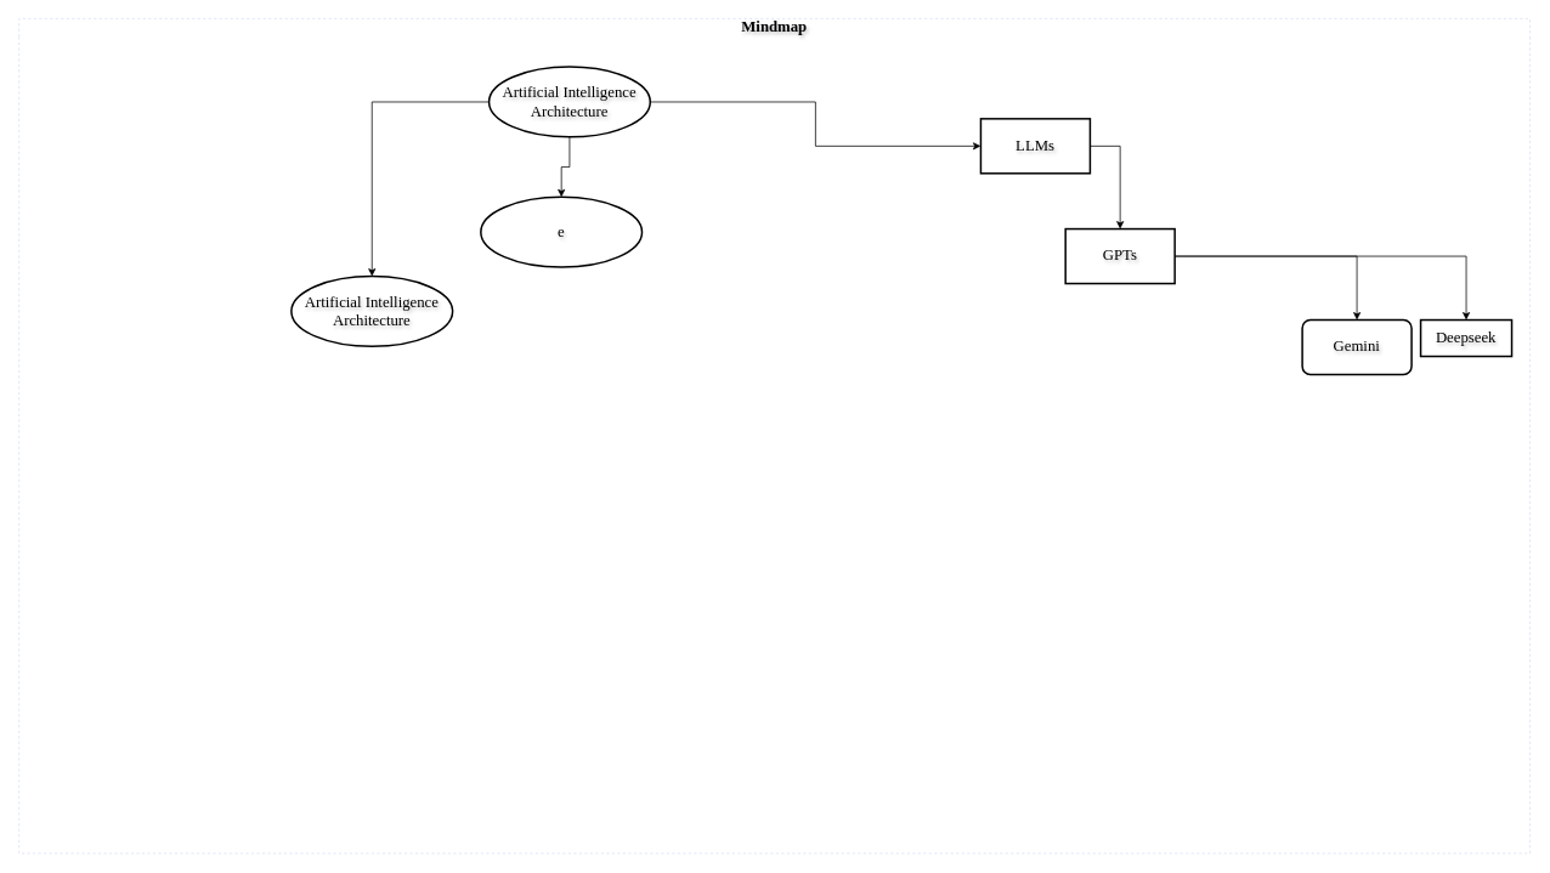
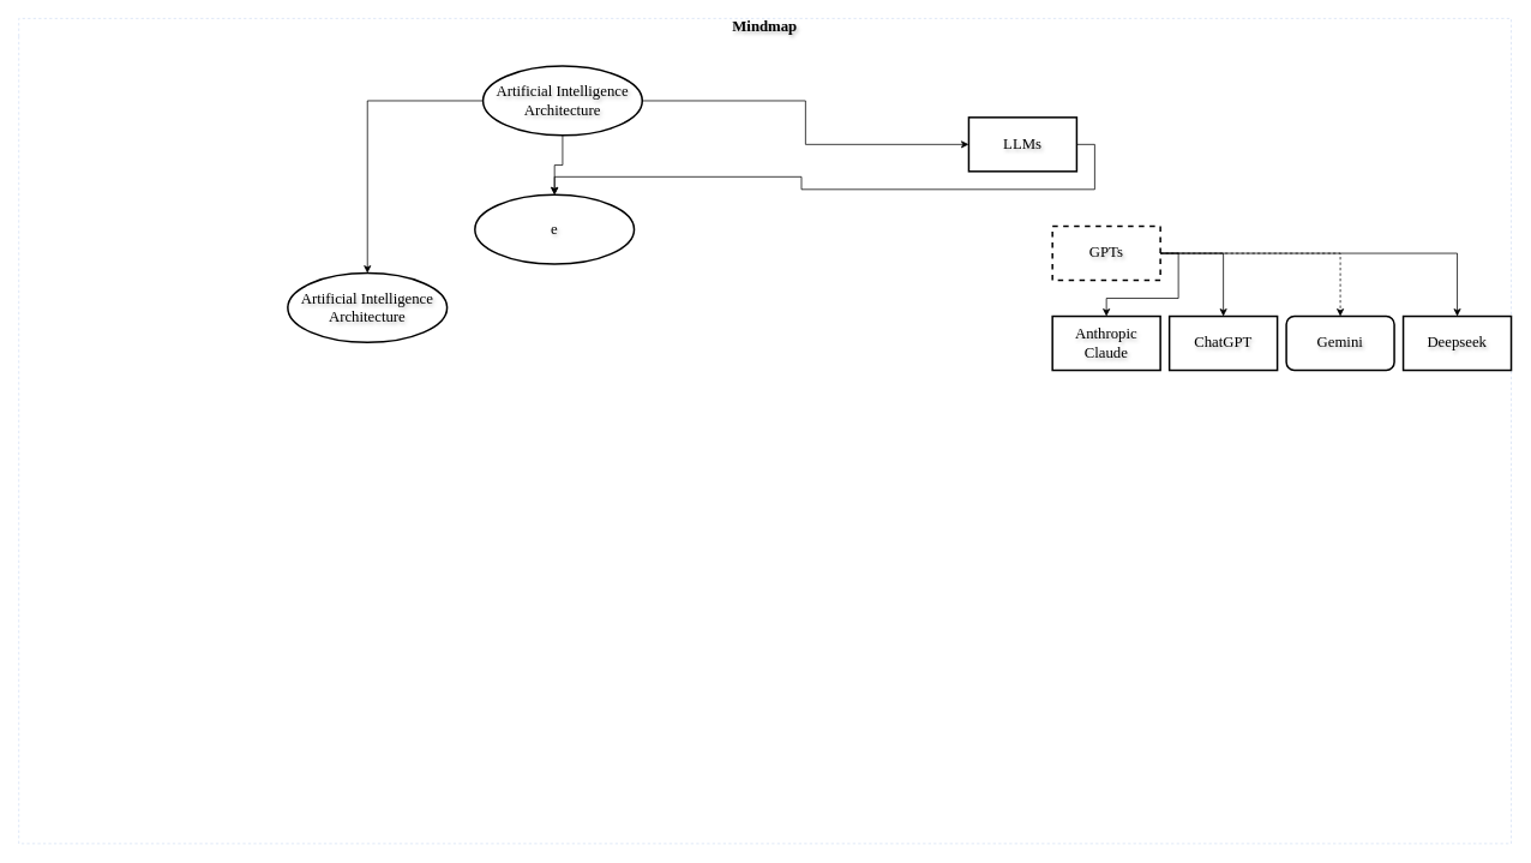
- <mxCell id="6" value="" style="edgeStyle=orthogonalEdgeStyle;rounded=0;orthogonalLoop=1;jettySize=auto;html=1;exitX=1;exitY=0.5;exitDx=0;exitDy=0;fontFamily=Georgia;fontSize=17;labelBackgroundColor=none;textShadow=1;labelBorderColor=none;" edge="1" target="7" source="5" parent="2"><mxGeometry relative="1" as="geometry"><mxPoint x="343" y="9" as="sourcePoint" /></mxGeometry></mxCell>
+ <mxCell id="6" value="" style="edgeStyle=orthogonalEdgeStyle;rounded=0;orthogonalLoop=1;jettySize=auto;html=1;exitX=1;exitY=0.5;exitDx=0;exitDy=0;fontFamily=Georgia;fontSize=17;labelBackgroundColor=none;textShadow=1;labelBorderColor=none;" edge="1" target="17" source="5" parent="2"><mxGeometry relative="1" as="geometry"><mxPoint x="343" y="9" as="sourcePoint" /></mxGeometry></mxCell>
- <mxCell id="7" value="GPTs" style="html=1;strokeWidth=2;fontFamily=Georgia;fontSize=17;labelBackgroundColor=none;textShadow=1;labelBorderColor=none;whiteSpace=wrap;" vertex="1" parent="2"><mxGeometry x="1149" y="231" width="120" height="60" as="geometry" /></mxCell>
+ <mxCell id="7" value="GPTs" style="html=1;strokeWidth=2;fontFamily=Georgia;fontSize=17;labelBackgroundColor=none;textShadow=1;labelBorderColor=none;whiteSpace=wrap;dashed=1;" vertex="1" parent="2"><mxGeometry x="1149" y="231" width="120" height="60" as="geometry" /></mxCell>
+ <mxCell id="10" value="" style="edgeStyle=orthogonalEdgeStyle;rounded=0;orthogonalLoop=1;jettySize=auto;html=1;exitX=1;exitY=0.5;exitDx=0;exitDy=0;fontFamily=Georgia;fontSize=17;labelBackgroundColor=none;textShadow=1;labelBorderColor=none;" edge="1" target="11" source="7" parent="2"><mxGeometry relative="1" as="geometry"><mxPoint x="801" y="89" as="sourcePoint" /></mxGeometry></mxCell>
- <mxCell id="12" value="" style="edgeStyle=orthogonalEdgeStyle;rounded=0;orthogonalLoop=1;jettySize=auto;html=1;exitX=1;exitY=0.5;exitDx=0;exitDy=0;fontFamily=Georgia;fontSize=17;labelBackgroundColor=none;textShadow=1;labelBorderColor=none;" edge="1" target="13" source="7" parent="2"><mxGeometry relative="1" as="geometry"><mxPoint x="801" y="89" as="sourcePoint" /></mxGeometry></mxCell>
+ <mxCell id="12" value="" style="edgeStyle=orthogonalEdgeStyle;rounded=0;orthogonalLoop=1;jettySize=auto;html=1;exitX=1;exitY=0.5;exitDx=0;exitDy=0;fontFamily=Georgia;fontSize=17;labelBackgroundColor=none;textShadow=1;labelBorderColor=none;dashed=1;" edge="1" target="13" source="7" parent="2"><mxGeometry relative="1" as="geometry"><mxPoint x="801" y="89" as="sourcePoint" /></mxGeometry></mxCell>
+ <mxCell id="8" value="" style="edgeStyle=orthogonalEdgeStyle;rounded=0;orthogonalLoop=1;jettySize=auto;html=1;exitX=1;exitY=0.5;exitDx=0;exitDy=0;fontFamily=Georgia;fontSize=17;labelBackgroundColor=none;textShadow=1;labelBorderColor=none;" edge="1" target="9" source="7" parent="2"><mxGeometry relative="1" as="geometry"><mxPoint x="801" y="89" as="sourcePoint" /></mxGeometry></mxCell>
- <mxCell id="15" value="Deepseek" style="html=1;strokeWidth=2;fontFamily=Georgia;fontSize=17;labelBackgroundColor=none;textShadow=1;labelBorderColor=none;whiteSpace=wrap;" vertex="1" parent="2"><mxGeometry x="1539" y="331" width="100" height="40" as="geometry" /></mxCell>
+ <mxCell id="15" value="Deepseek" style="html=1;strokeWidth=2;fontFamily=Georgia;fontSize=17;labelBackgroundColor=none;textShadow=1;labelBorderColor=none;whiteSpace=wrap;" vertex="1" parent="2"><mxGeometry x="1539" y="331" width="120" height="60" as="geometry" /></mxCell>
+ <mxCell id="9" value="Anthropic Claude" style="html=1;strokeWidth=2;fontFamily=Georgia;fontSize=17;labelBackgroundColor=none;textShadow=1;labelBorderColor=none;whiteSpace=wrap;" vertex="1" parent="2"><mxGeometry x="1149" y="331" width="120" height="60" as="geometry" /></mxCell>
+ <mxCell id="11" value="ChatGPT" style="html=1;strokeWidth=2;fontFamily=Georgia;fontSize=17;labelBackgroundColor=none;textShadow=1;labelBorderColor=none;whiteSpace=wrap;" vertex="1" parent="2"><mxGeometry x="1279" y="331" width="120" height="60" as="geometry" /></mxCell>
